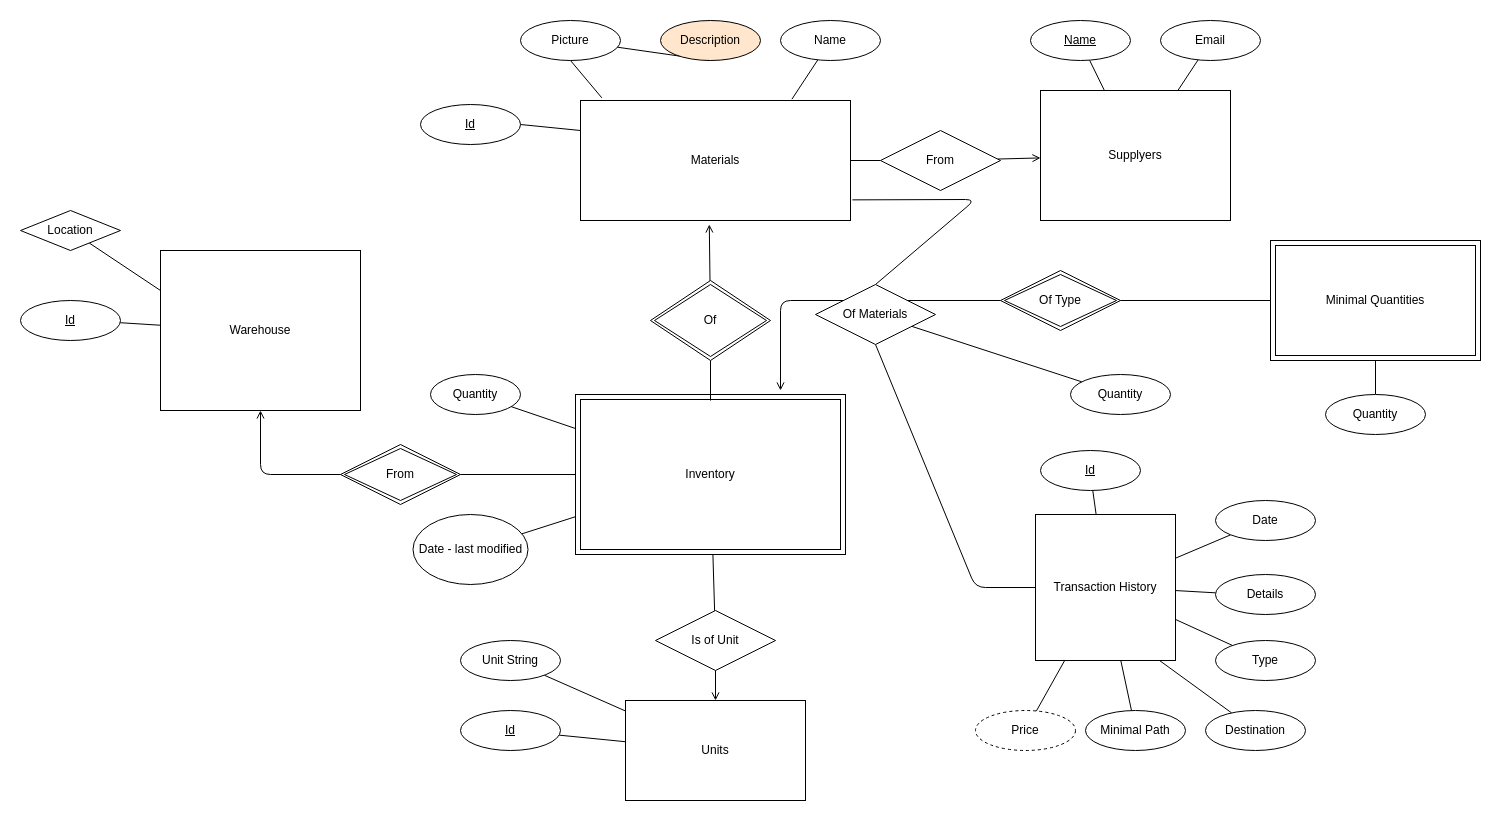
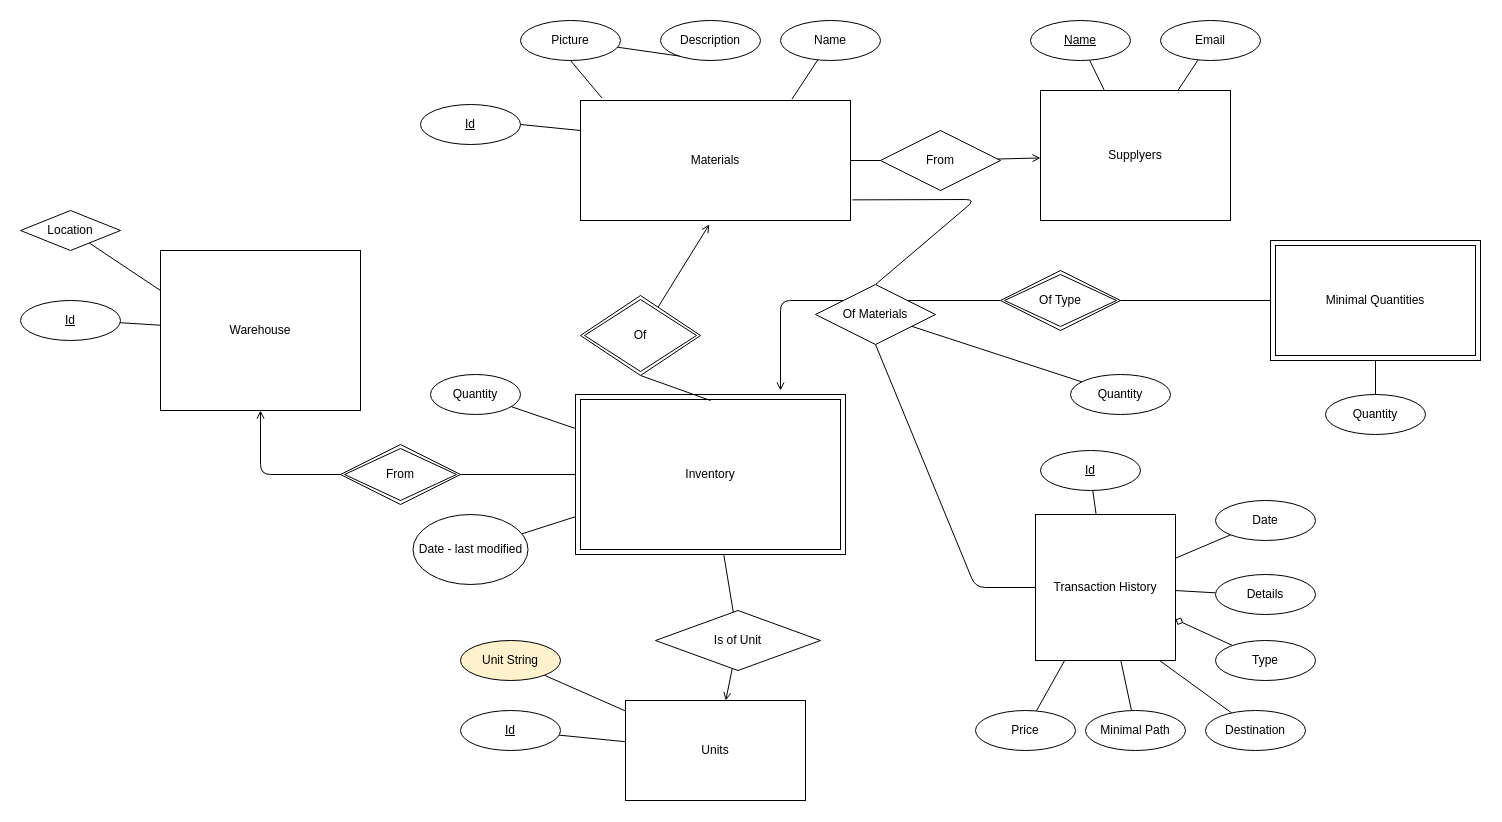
- <mxCell id="6" value="Description" style="ellipse;whiteSpace=wrap;html=1;align=center;fillColor=#ffe6cc;" parent="1" vertex="1"><mxGeometry x="660" y="20" width="100" height="40" as="geometry" /></mxCell>
+ <mxCell id="6" value="Description" style="ellipse;whiteSpace=wrap;html=1;align=center;" parent="1" vertex="1"><mxGeometry x="660" y="20" width="100" height="40" as="geometry" /></mxCell>
- <mxCell id="14" value="Of" style="shape=rhombus;double=1;perimeter=rhombusPerimeter;whiteSpace=wrap;html=1;align=center;" parent="1" vertex="1"><mxGeometry x="650" y="280" width="120" height="80" as="geometry" /></mxCell>
+ <mxCell id="14" value="Of" style="shape=rhombus;double=1;perimeter=rhombusPerimeter;whiteSpace=wrap;html=1;align=center;" parent="1" vertex="1"><mxGeometry x="580" y="295" width="120" height="80" as="geometry" /></mxCell>
- <mxCell id="46" value="" style="edgeStyle=none;html=1;endArrow=none;endFill=0;" edge="1" parent="1" source="47" target="35"><mxGeometry relative="1" as="geometry" /></mxCell>
+ <mxCell id="46" value="" style="edgeStyle=none;html=1;endArrow=diamond;endFill=0;" edge="1" parent="1" source="47" target="35"><mxGeometry relative="1" as="geometry" /></mxCell>
- <mxCell id="26" value="Is of Unit" style="shape=rhombus;perimeter=rhombusPerimeter;whiteSpace=wrap;html=1;align=center;" parent="1" vertex="1"><mxGeometry x="655" y="610" width="120" height="60" as="geometry" /></mxCell>
+ <mxCell id="26" value="Is of Unit" style="shape=rhombus;perimeter=rhombusPerimeter;whiteSpace=wrap;html=1;align=center;" parent="1" vertex="1"><mxGeometry x="655" y="610" width="165" height="60" as="geometry" /></mxCell>
- <mxCell id="21" value="Unit String" style="ellipse;whiteSpace=wrap;html=1;align=center;" parent="1" vertex="1"><mxGeometry x="460" y="640" width="100" height="40" as="geometry" /></mxCell>
+ <mxCell id="21" value="Unit String" style="ellipse;whiteSpace=wrap;html=1;align=center;fillColor=#fff2cc;" parent="1" vertex="1"><mxGeometry x="460" y="640" width="100" height="40" as="geometry" /></mxCell>
- <mxCell id="53" value="Price" style="ellipse;whiteSpace=wrap;html=1;align=center;dashed=1;" vertex="1" parent="1"><mxGeometry x="975" y="710" width="100" height="40" as="geometry" /></mxCell>
+ <mxCell id="53" value="Price" style="ellipse;whiteSpace=wrap;html=1;align=center;" vertex="1" parent="1"><mxGeometry x="975" y="710" width="100" height="40" as="geometry" /></mxCell>
